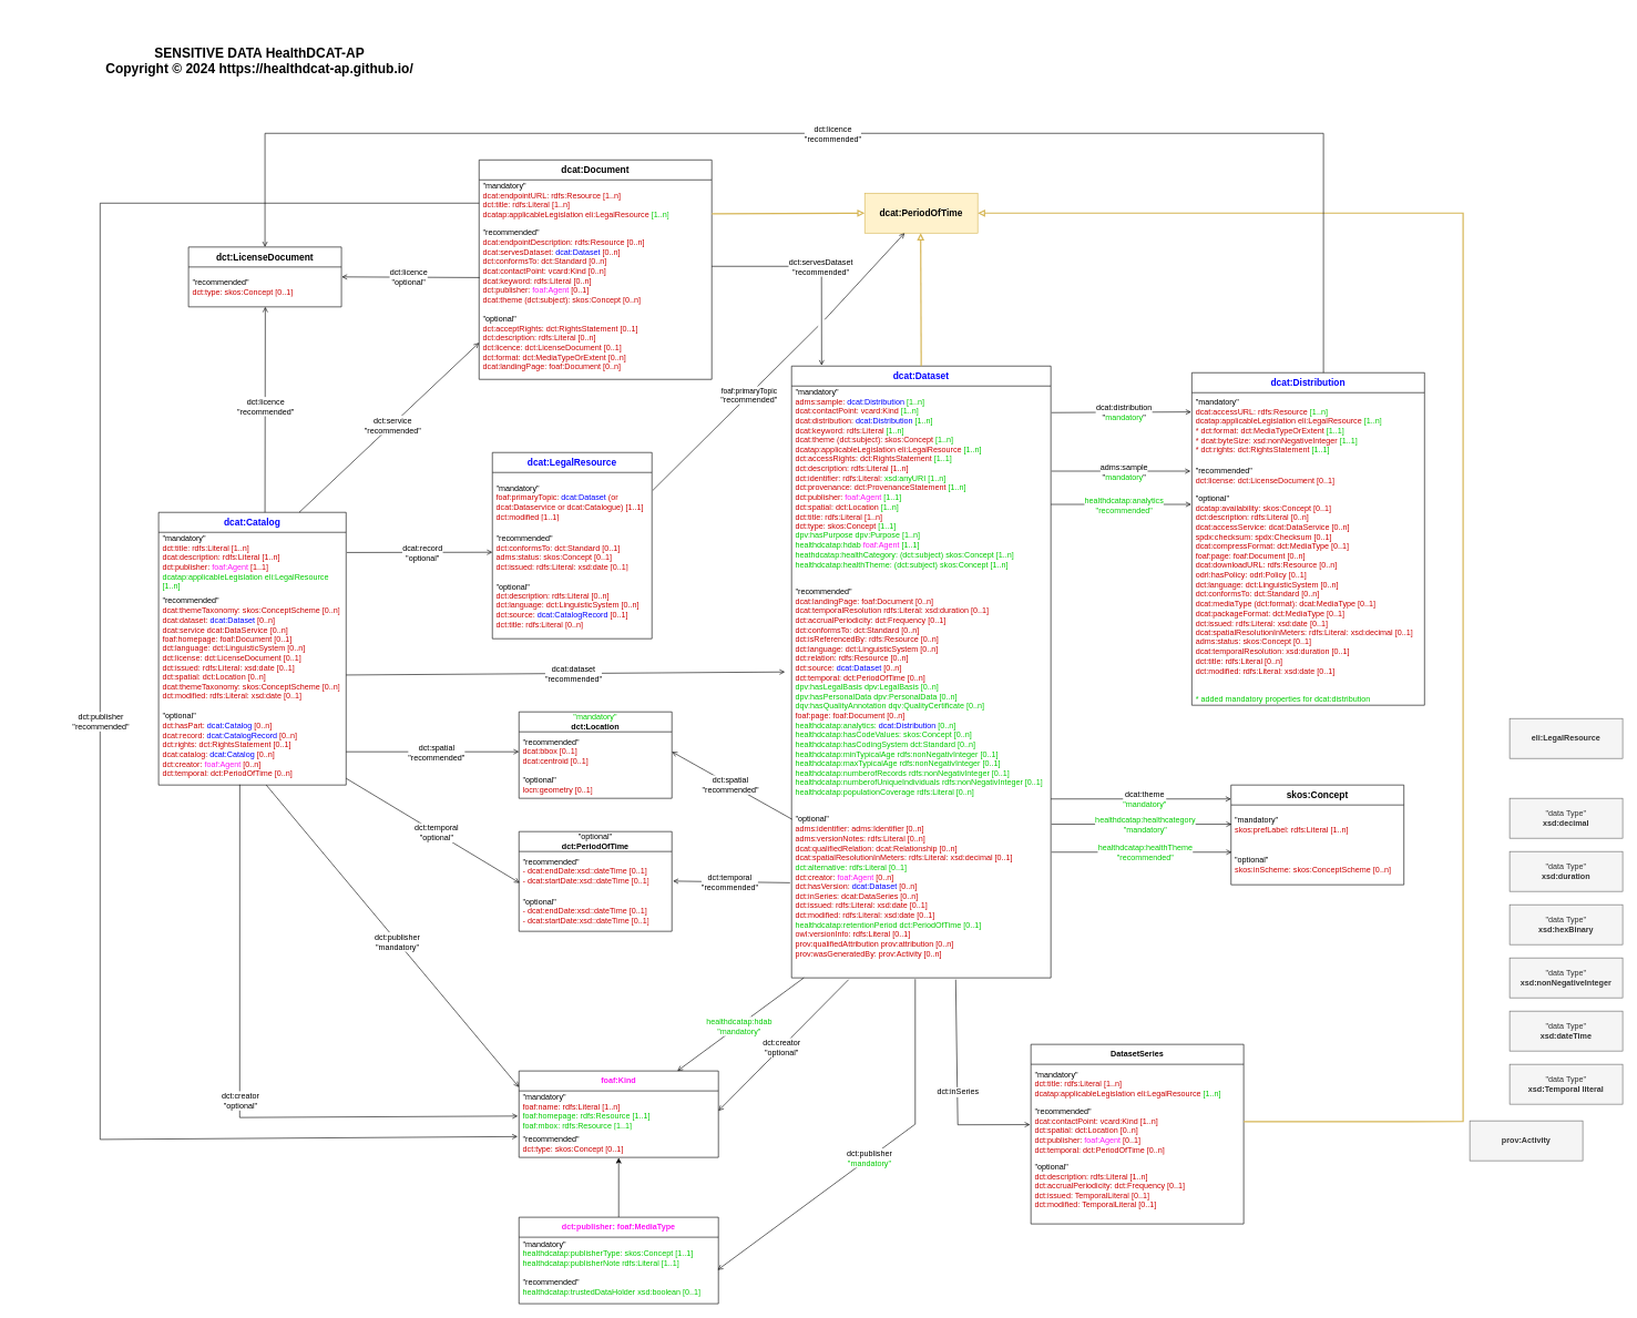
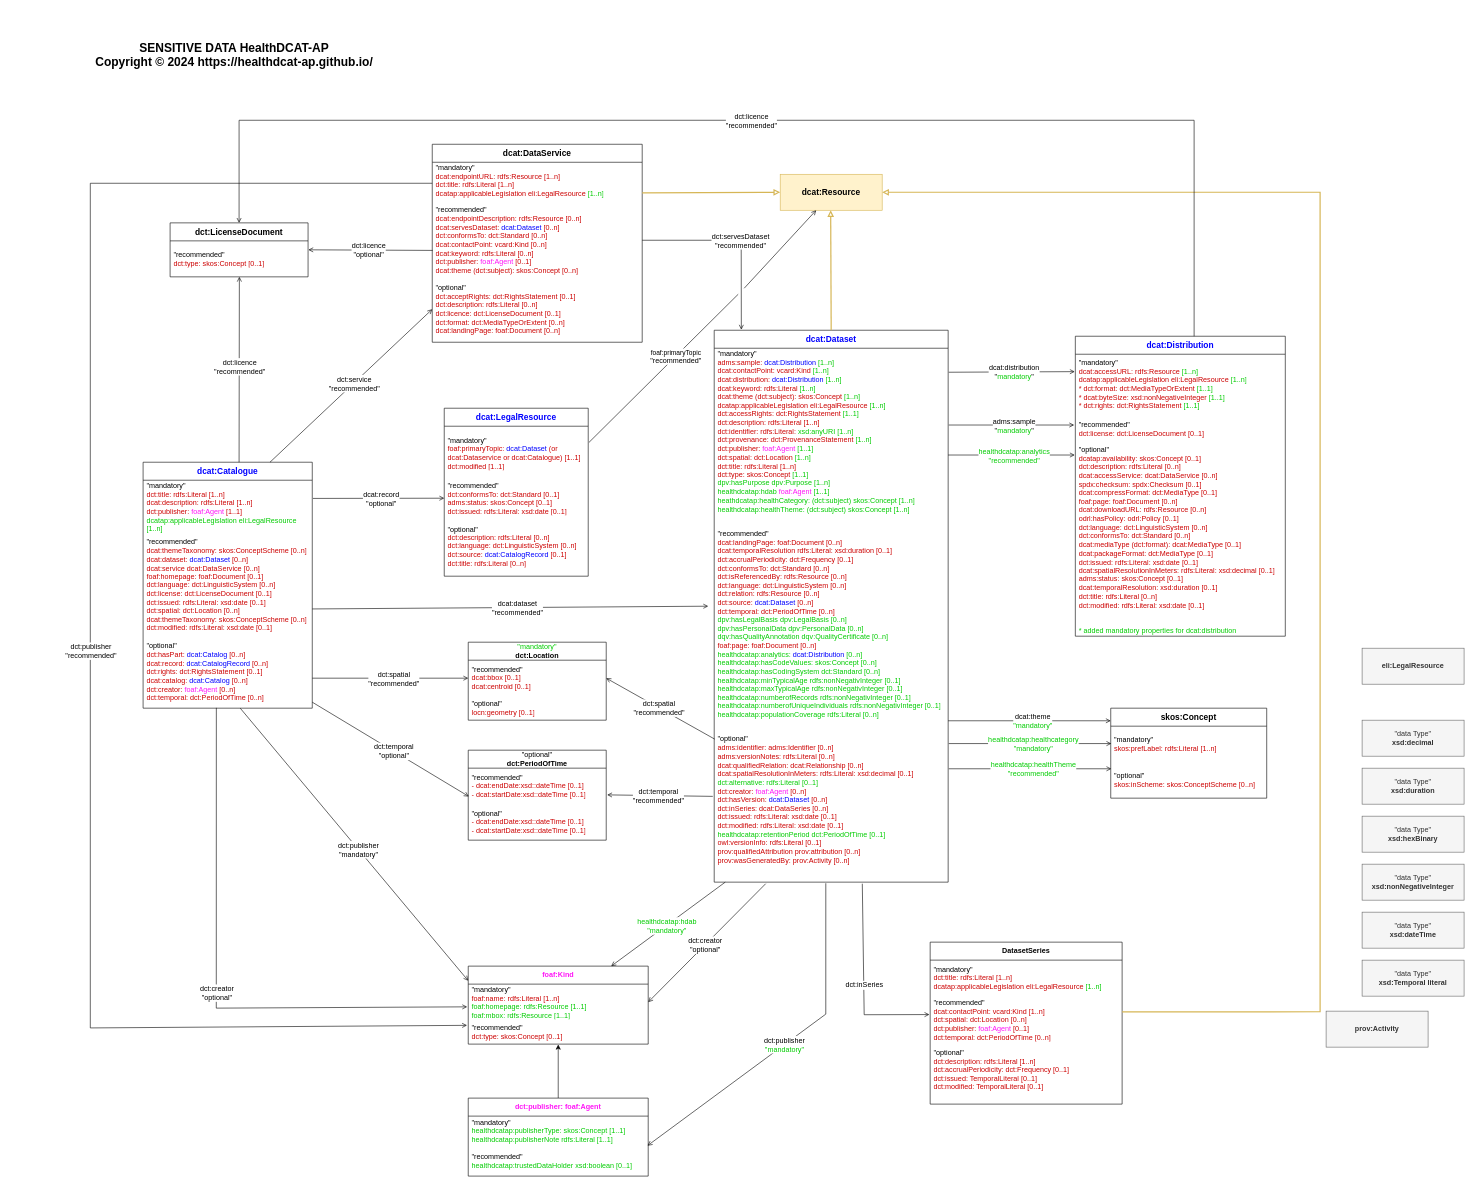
- <mxCell id="33" value="&lt;b&gt;&lt;font style=&quot;font-size: 14px;&quot;&gt;dcat:Document&lt;/font&gt;&lt;/b&gt;" style="swimlane;fontStyle=0;childLayout=stackLayout;horizontal=1;startSize=30;horizontalStack=0;resizeParent=1;resizeParentMax=0;resizeLast=0;collapsible=1;marginBottom=0;whiteSpace=wrap;html=1;" vertex="1" parent="1"><mxGeometry x="720" y="240" width="350" height="330" as="geometry"><mxRectangle x="380" y="70" width="110" height="40" as="alternateBounds" /></mxGeometry></mxCell>
+ <mxCell id="33" value="&lt;b&gt;&lt;font style=&quot;font-size: 14px;&quot;&gt;dcat:DataService&lt;/font&gt;&lt;/b&gt;" style="swimlane;fontStyle=0;childLayout=stackLayout;horizontal=1;startSize=30;horizontalStack=0;resizeParent=1;resizeParentMax=0;resizeLast=0;collapsible=1;marginBottom=0;whiteSpace=wrap;html=1;" vertex="1" parent="1"><mxGeometry x="720" y="240" width="350" height="330" as="geometry"><mxRectangle x="380" y="70" width="110" height="40" as="alternateBounds" /></mxGeometry></mxCell>
- <mxCell id="92" value="&lt;b style=&quot;border-color: var(--border-color);&quot;&gt;&lt;font style=&quot;font-size: 14px;&quot;&gt;dcat:PeriodOfTime&lt;/font&gt;&lt;/b&gt;" style="rounded=0;whiteSpace=wrap;html=1;fillColor=#fff2cc;strokeColor=#d6b656;" vertex="1" parent="1"><mxGeometry x="1300" y="290" width="170" height="60" as="geometry" /></mxCell>
+ <mxCell id="92" value="&lt;b style=&quot;border-color: var(--border-color);&quot;&gt;&lt;font style=&quot;font-size: 14px;&quot;&gt;dcat:Resource&lt;/font&gt;&lt;/b&gt;" style="rounded=0;whiteSpace=wrap;html=1;fillColor=#fff2cc;strokeColor=#d6b656;" vertex="1" parent="1"><mxGeometry x="1300" y="290" width="170" height="60" as="geometry" /></mxCell>
- <mxCell id="19" value="&lt;b&gt;&lt;font style=&quot;font-size: 14px;&quot; color=&quot;#0000ff&quot;&gt;dcat:Catalog&lt;/font&gt;&lt;/b&gt;" style="swimlane;fontStyle=0;childLayout=stackLayout;horizontal=1;startSize=30;horizontalStack=0;resizeParent=1;resizeParentMax=0;resizeLast=0;collapsible=1;marginBottom=0;whiteSpace=wrap;html=1;" vertex="1" parent="1"><mxGeometry x="238" y="770" width="282" height="410" as="geometry"><mxRectangle x="380" y="70" width="110" height="40" as="alternateBounds" /></mxGeometry></mxCell>
+ <mxCell id="19" value="&lt;b&gt;&lt;font style=&quot;font-size: 14px;&quot; color=&quot;#0000ff&quot;&gt;dcat:Catalogue&lt;/font&gt;&lt;/b&gt;" style="swimlane;fontStyle=0;childLayout=stackLayout;horizontal=1;startSize=30;horizontalStack=0;resizeParent=1;resizeParentMax=0;resizeLast=0;collapsible=1;marginBottom=0;whiteSpace=wrap;html=1;" vertex="1" parent="1"><mxGeometry x="238" y="770" width="282" height="410" as="geometry"><mxRectangle x="380" y="70" width="110" height="40" as="alternateBounds" /></mxGeometry></mxCell>
- <mxCell id="105" value="&lt;font color=&quot;#ff14f7&quot;&gt;&lt;b&gt;dct:publisher: foaf:MediaType&lt;/b&gt;&lt;/font&gt;" style="swimlane;fontStyle=0;childLayout=stackLayout;horizontal=1;startSize=30;horizontalStack=0;resizeParent=1;resizeParentMax=0;resizeLast=0;collapsible=1;marginBottom=0;whiteSpace=wrap;html=1;" vertex="1" parent="1"><mxGeometry x="780" y="1830" width="300" height="130" as="geometry"><mxRectangle x="380" y="70" width="110" height="40" as="alternateBounds" /></mxGeometry></mxCell>
+ <mxCell id="105" value="&lt;font color=&quot;#ff14f7&quot;&gt;&lt;b&gt;dct:publisher: foaf:Agent&lt;/b&gt;&lt;/font&gt;" style="swimlane;fontStyle=0;childLayout=stackLayout;horizontal=1;startSize=30;horizontalStack=0;resizeParent=1;resizeParentMax=0;resizeLast=0;collapsible=1;marginBottom=0;whiteSpace=wrap;html=1;" vertex="1" parent="1"><mxGeometry x="780" y="1830" width="300" height="130" as="geometry"><mxRectangle x="380" y="70" width="110" height="40" as="alternateBounds" /></mxGeometry></mxCell>
